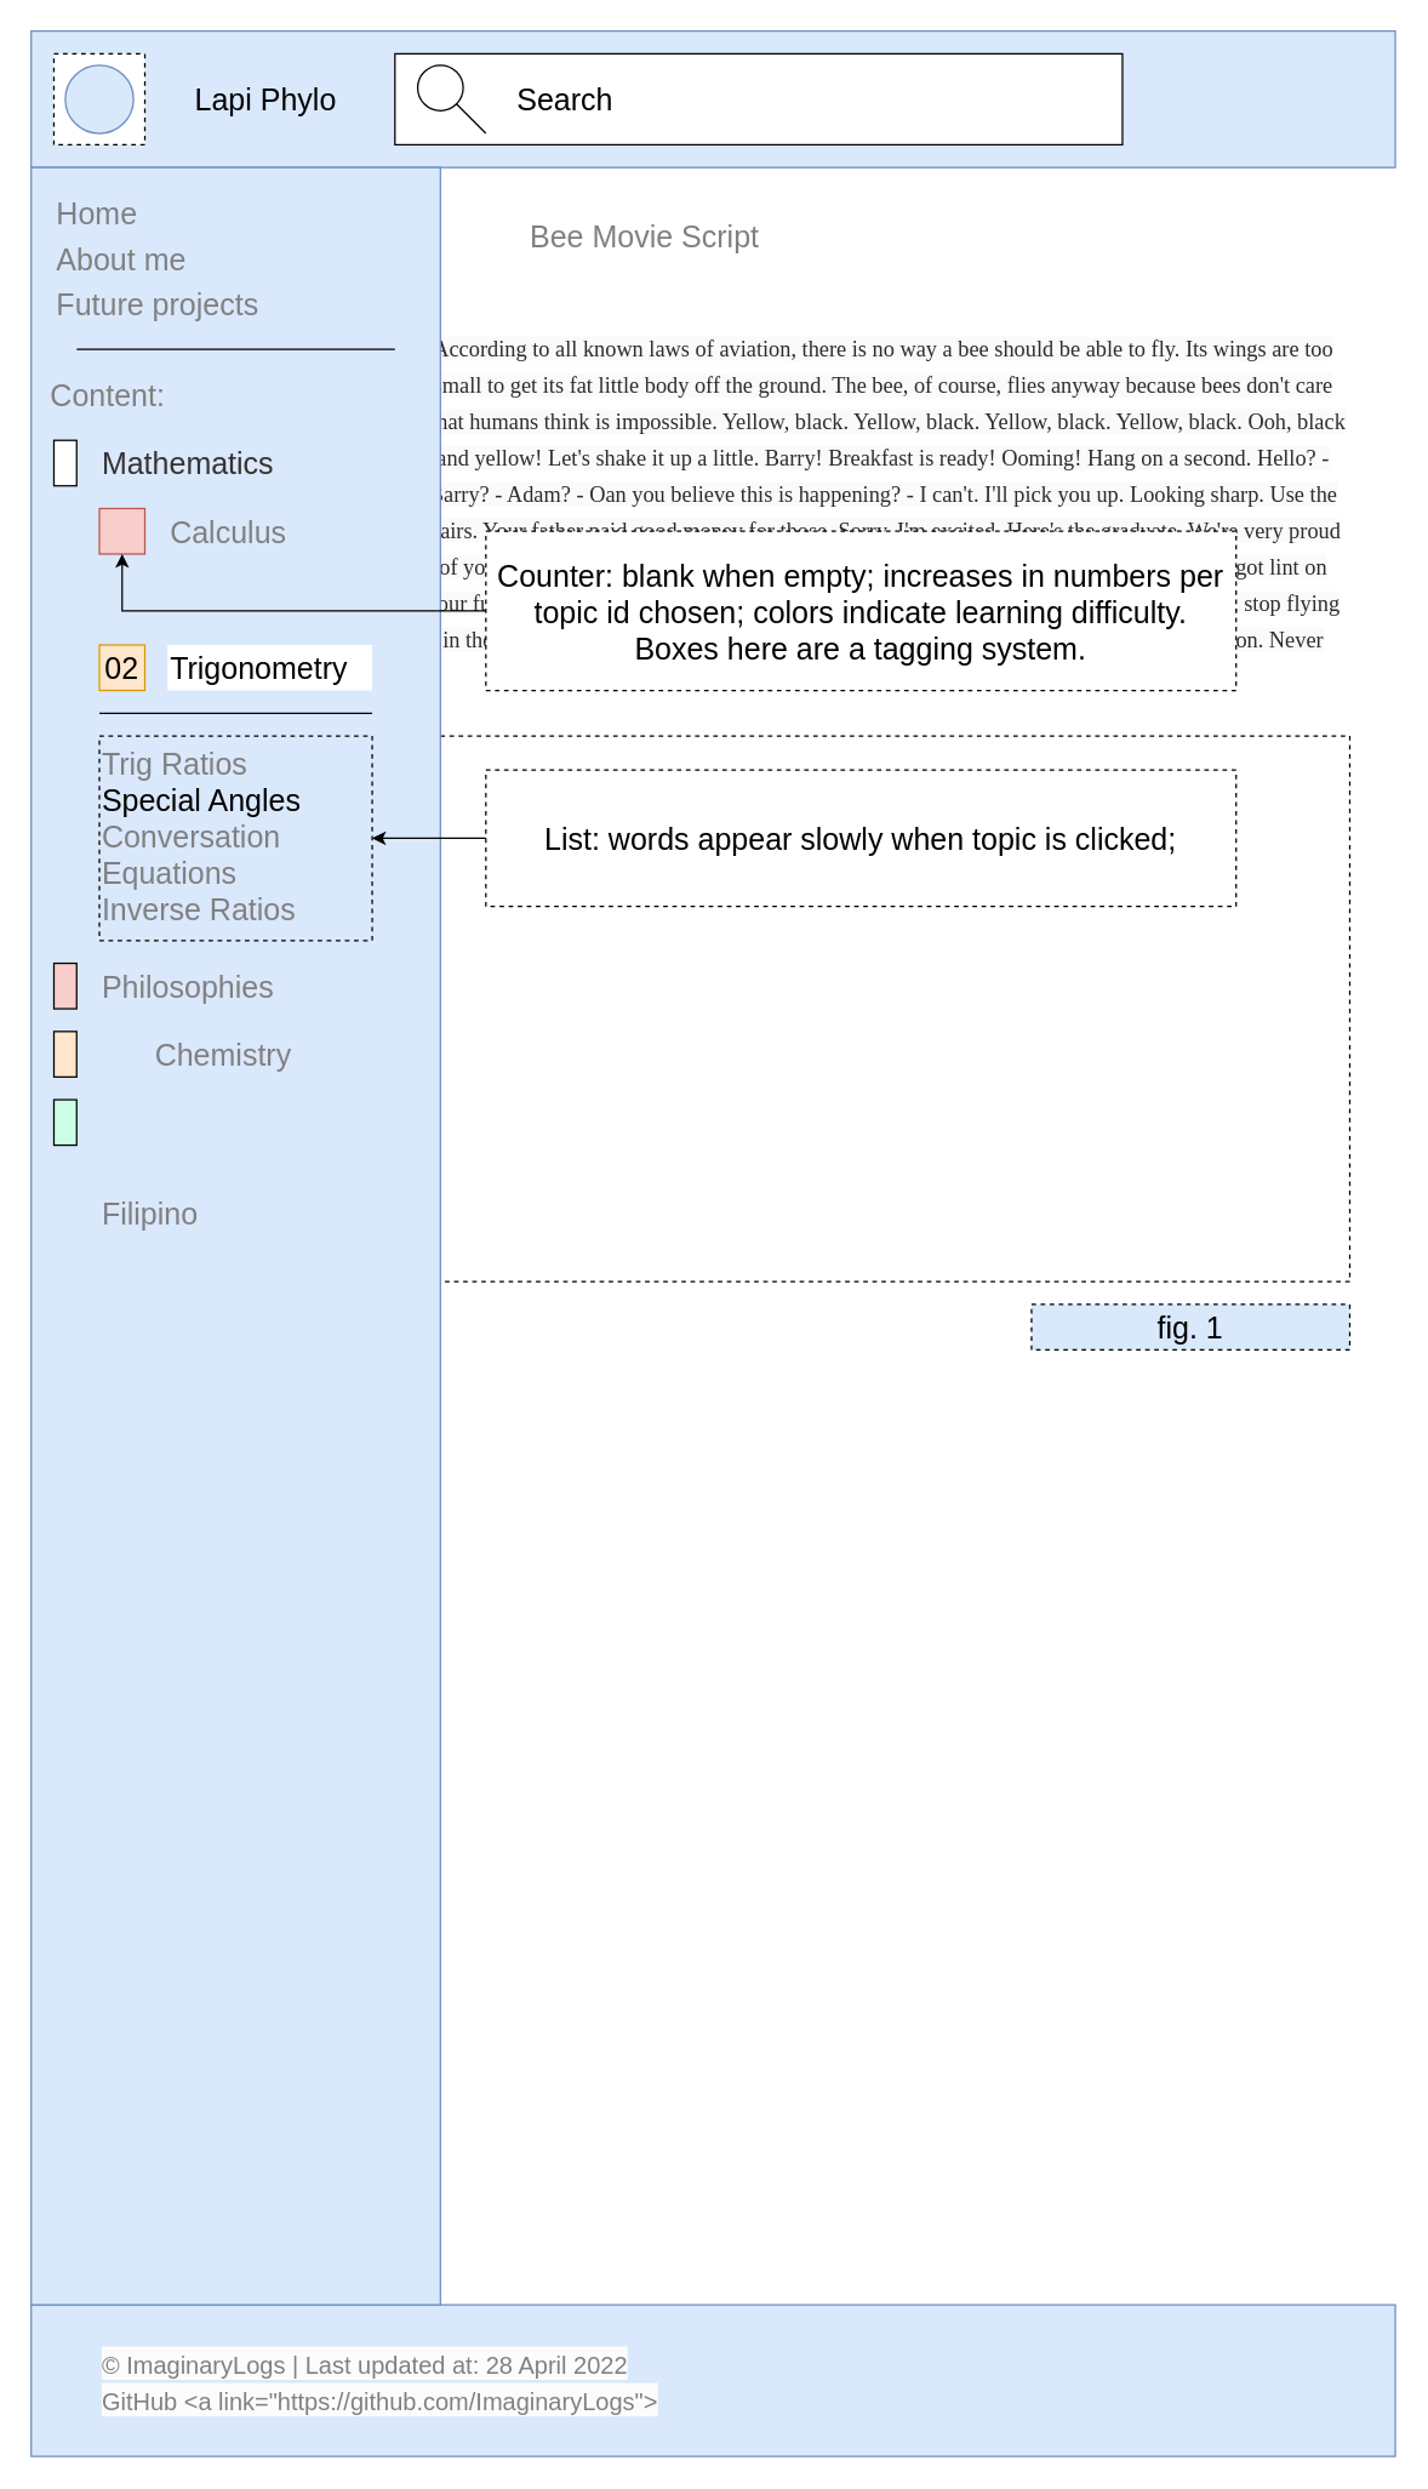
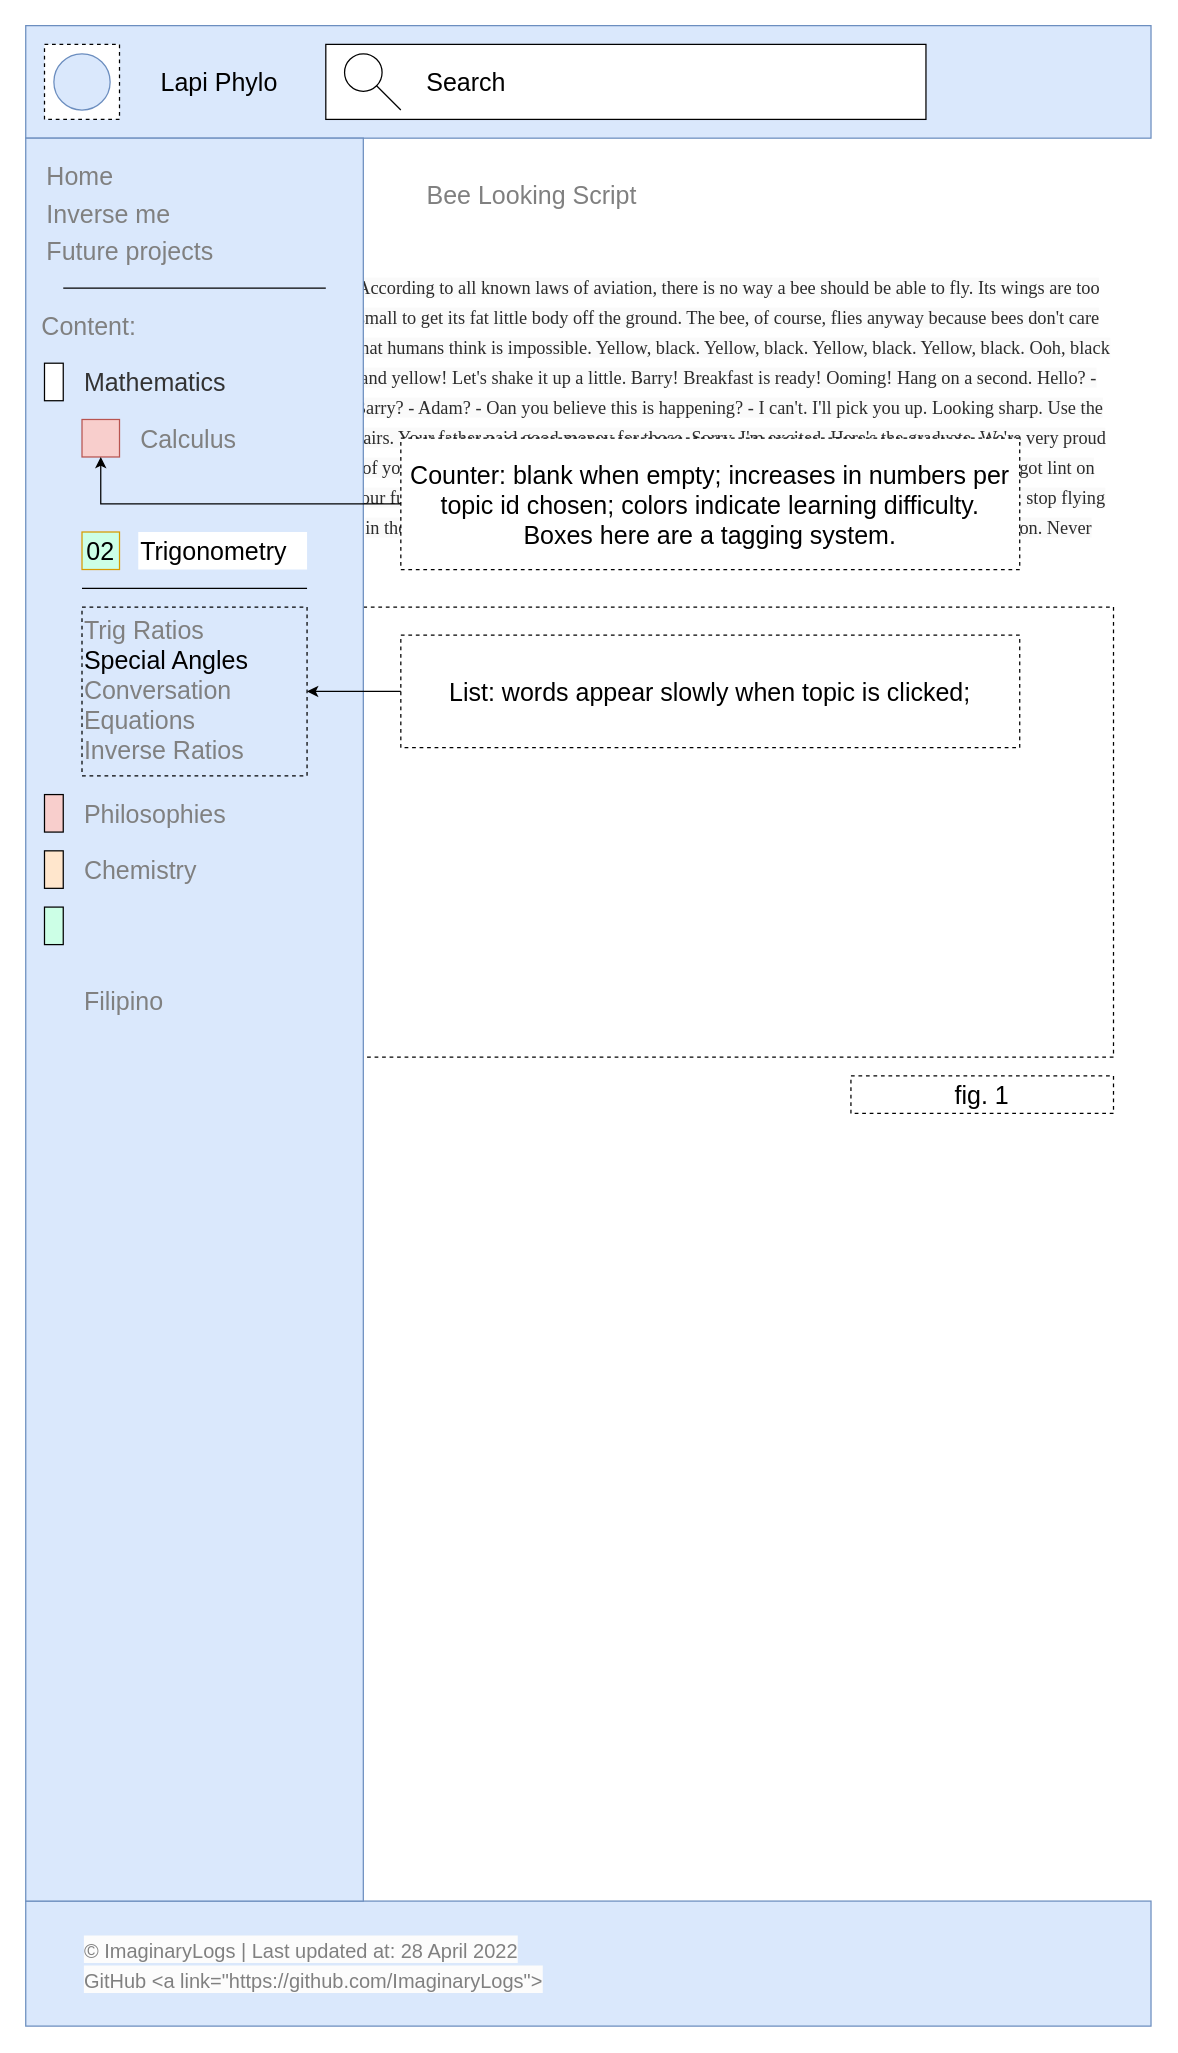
- <mxCell id="39" value="Bee Movie Script" style="text;html=1;strokeColor=none;fillColor=none;align=center;verticalAlign=middle;whiteSpace=wrap;rounded=0;dashed=1;fontSize=20;fontColor=#808080;" vertex="1" parent="1"><mxGeometry x="140" y="125" width="570" height="60" as="geometry" /></mxCell>
+ <mxCell id="39" value="Bee Looking Script" style="text;html=1;strokeColor=none;fillColor=none;align=center;verticalAlign=middle;whiteSpace=wrap;rounded=0;dashed=1;fontSize=20;fontColor=#808080;" vertex="1" parent="1"><mxGeometry x="140" y="125" width="570" height="60" as="geometry" /></mxCell>
- <mxCell id="24" value="About me" style="text;html=1;strokeColor=none;fillColor=none;align=left;verticalAlign=middle;whiteSpace=wrap;rounded=0;fontSize=20;gradientColor=#ffffff;fontColor=#808080;" vertex="1" parent="1"><mxGeometry x="35" y="155" width="135" height="30" as="geometry" /></mxCell>
+ <mxCell id="24" value="Inverse me" style="text;html=1;strokeColor=none;fillColor=none;align=left;verticalAlign=middle;whiteSpace=wrap;rounded=0;fontSize=20;gradientColor=#ffffff;fontColor=#808080;" vertex="1" parent="1"><mxGeometry x="35" y="155" width="135" height="30" as="geometry" /></mxCell>
- <mxCell id="19" value="02" style="rounded=0;whiteSpace=wrap;html=1;fontSize=20;fillColor=#ffe6cc;strokeColor=#d79b00;" vertex="1" parent="1"><mxGeometry x="65" y="425" width="30" height="30" as="geometry" /></mxCell>
+ <mxCell id="19" value="02" style="rounded=0;whiteSpace=wrap;html=1;fontSize=20;fillColor=#ccffe6;strokeColor=#d79b00;" vertex="1" parent="1"><mxGeometry x="65" y="425" width="30" height="30" as="geometry" /></mxCell>
- <mxCell id="32" value="Chemistry" style="text;html=1;strokeColor=none;fillColor=none;align=left;verticalAlign=middle;whiteSpace=wrap;rounded=0;fontSize=20;gradientColor=#ffffff;fontColor=#808080;" vertex="1" parent="1"><mxGeometry x="100" y="680" width="135" height="30" as="geometry" /></mxCell>
+ <mxCell id="32" value="Chemistry" style="text;html=1;strokeColor=none;fillColor=none;align=left;verticalAlign=middle;whiteSpace=wrap;rounded=0;fontSize=20;gradientColor=#ffffff;fontColor=#808080;" vertex="1" parent="1"><mxGeometry x="65" y="680" width="135" height="30" as="geometry" /></mxCell>
- <mxCell id="38" value="fig. 1" style="rounded=0;whiteSpace=wrap;html=1;dashed=1;fontSize=20;fillColor=#dae8fc;" vertex="1" parent="1"><mxGeometry x="680" y="860" width="210" height="30" as="geometry" /></mxCell>
+ <mxCell id="38" value="fig. 1" style="rounded=0;whiteSpace=wrap;html=1;dashed=1;fontSize=20;" vertex="1" parent="1"><mxGeometry x="680" y="860" width="210" height="30" as="geometry" /></mxCell>
